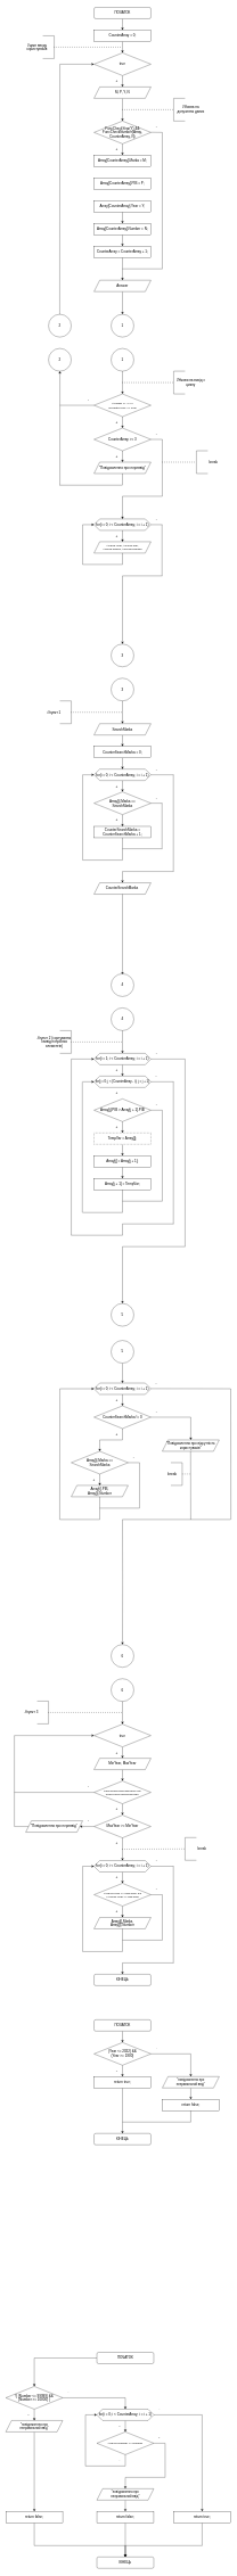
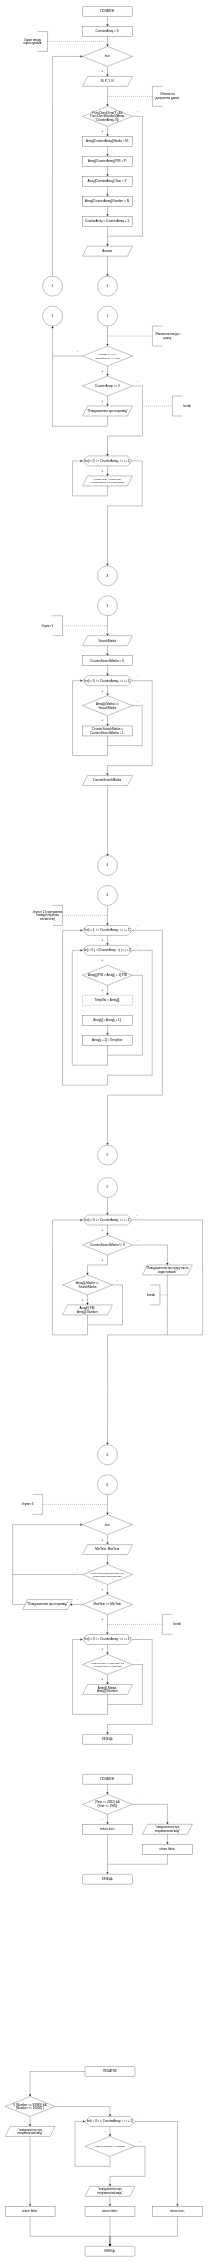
+ <mxCell id="12" value="" style="edgeStyle=orthogonalEdgeStyle;rounded=0;orthogonalLoop=1;jettySize=auto;html=1;fontSize=9;" parent="1" source="13" target="15" edge="1"><mxGeometry relative="1" as="geometry" /></mxCell>
+ <mxCell id="14" value="" style="edgeStyle=orthogonalEdgeStyle;rounded=0;orthogonalLoop=1;jettySize=auto;html=1;fontSize=9;" parent="1" source="15" target="17" edge="1"><mxGeometry relative="1" as="geometry" /></mxCell>
- <mxCell id="118" value="" style="edgeStyle=orthogonalEdgeStyle;rounded=0;orthogonalLoop=1;jettySize=auto;html=1;fontSize=10;" parent="1" source="119" target="237" edge="1"><mxGeometry relative="1" as="geometry" /></mxCell>
